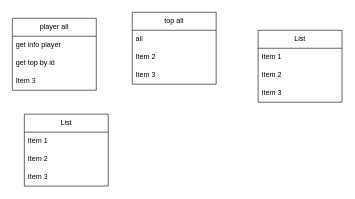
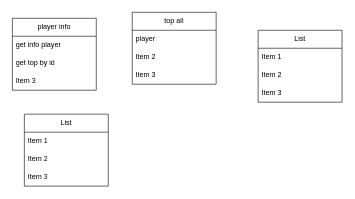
- <mxCell id="2" value="player all" style="swimlane;fontStyle=0;childLayout=stackLayout;horizontal=1;startSize=30;horizontalStack=0;resizeParent=1;resizeParentMax=0;resizeLast=0;collapsible=1;marginBottom=0;whiteSpace=wrap;html=1;" vertex="1" parent="1"><mxGeometry x="20" y="30" width="140" height="120" as="geometry" /></mxCell>
+ <mxCell id="2" value="player info" style="swimlane;fontStyle=0;childLayout=stackLayout;horizontal=1;startSize=30;horizontalStack=0;resizeParent=1;resizeParentMax=0;resizeLast=0;collapsible=1;marginBottom=0;whiteSpace=wrap;html=1;" vertex="1" parent="1"><mxGeometry x="20" y="30" width="140" height="120" as="geometry" /></mxCell>
- <mxCell id="7" value="all" style="text;strokeColor=none;fillColor=none;align=left;verticalAlign=middle;spacingLeft=4;spacingRight=4;overflow=hidden;points=[[0,0.5],[1,0.5]];portConstraint=eastwest;rotatable=0;whiteSpace=wrap;html=1;" vertex="1" parent="6"><mxGeometry y="30" width="140" height="30" as="geometry" /></mxCell>
+ <mxCell id="7" value="player" style="text;strokeColor=none;fillColor=none;align=left;verticalAlign=middle;spacingLeft=4;spacingRight=4;overflow=hidden;points=[[0,0.5],[1,0.5]];portConstraint=eastwest;rotatable=0;whiteSpace=wrap;html=1;" vertex="1" parent="6"><mxGeometry y="30" width="140" height="30" as="geometry" /></mxCell>
